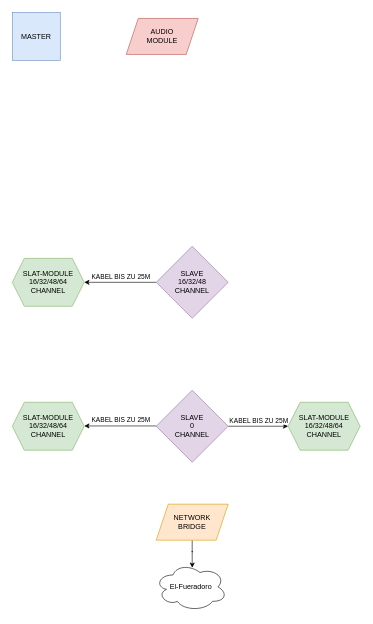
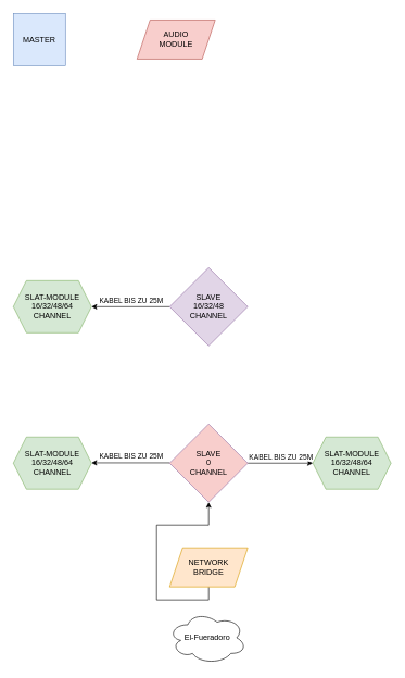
- <mxCell id="10" value="SLAVE&lt;br&gt;0&lt;br&gt;CHANNEL" style="rhombus;whiteSpace=wrap;html=1;fillColor=#e1d5e7;strokeColor=#9673a6;" vertex="1" parent="1"><mxGeometry x="260" y="650" width="120" height="120" as="geometry" /></mxCell>
+ <mxCell id="10" value="SLAVE&lt;br&gt;0&lt;br&gt;CHANNEL" style="rhombus;whiteSpace=wrap;html=1;fillColor=#f8cecc;strokeColor=#9673a6;" vertex="1" parent="1"><mxGeometry x="260" y="650" width="120" height="120" as="geometry" /></mxCell>
- <mxCell id="15" style="edgeStyle=orthogonalEdgeStyle;rounded=0;orthogonalLoop=1;jettySize=auto;html=1;exitX=0.5;exitY=1;exitDx=0;exitDy=0;entryX=0.517;entryY=0.1;entryDx=0;entryDy=0;entryPerimeter=0;" edge="1" parent="1" source="16" target="17"><mxGeometry relative="1" as="geometry" /></mxCell>
+ <mxCell id="15" style="edgeStyle=orthogonalEdgeStyle;rounded=0;orthogonalLoop=1;jettySize=auto;html=1;exitX=0.5;exitY=1;exitDx=0;exitDy=0;" edge="1" parent="1" source="16" target="10"><mxGeometry relative="1" as="geometry" /></mxCell>
